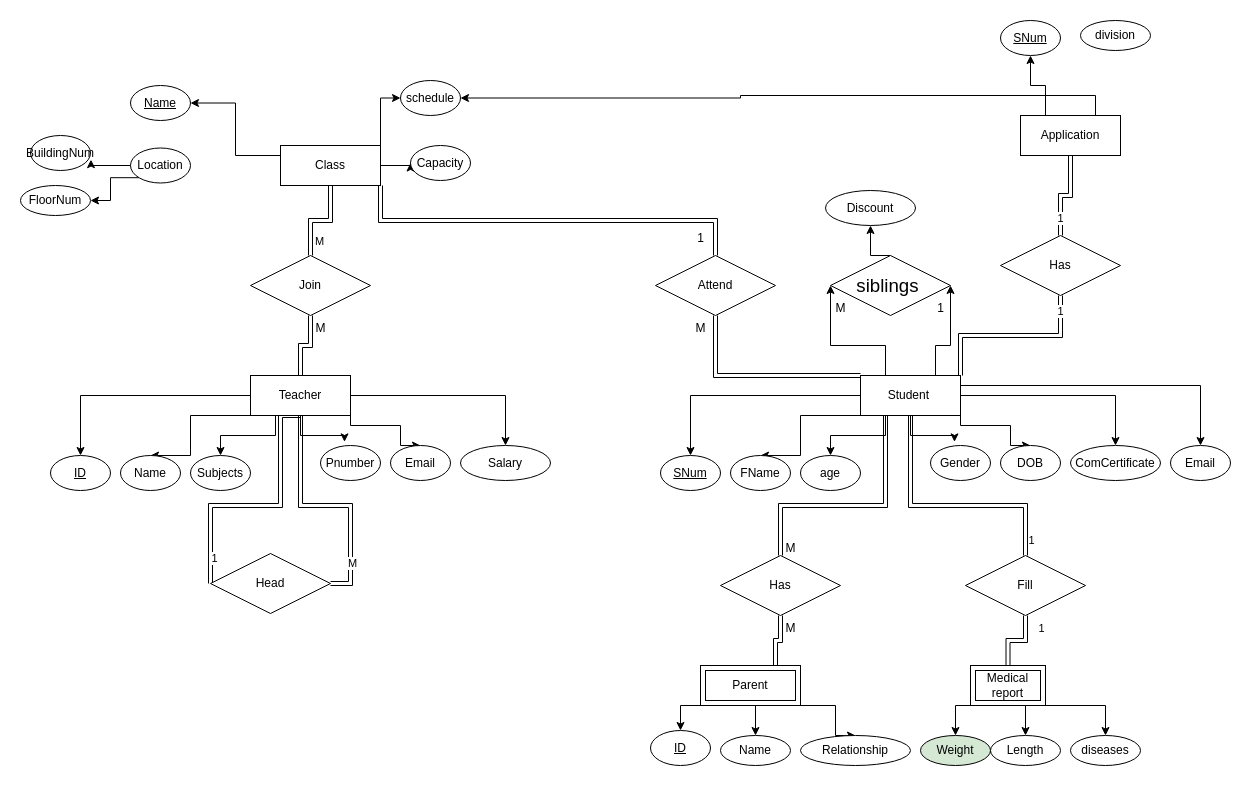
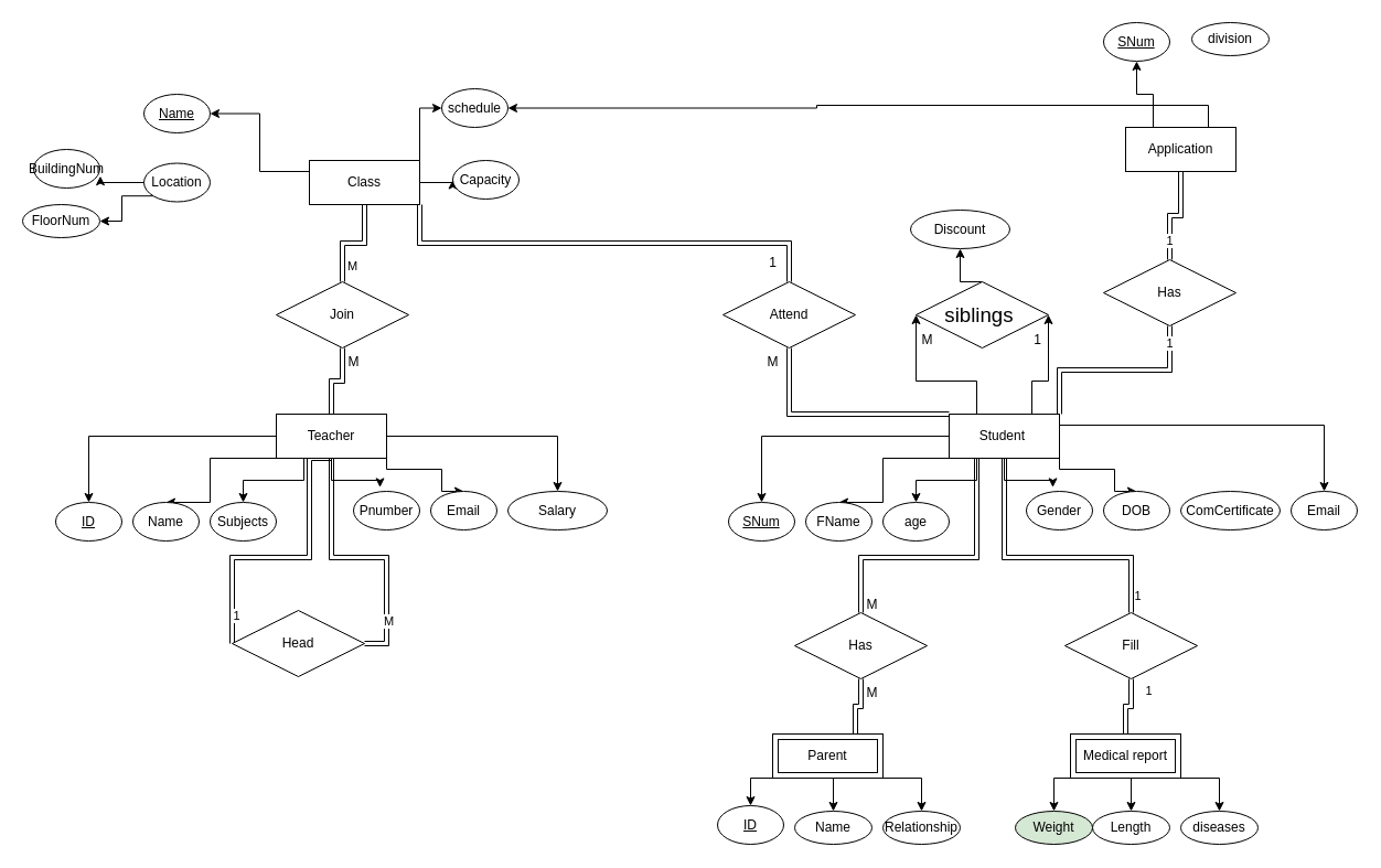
- <mxCell id="13" style="edgeStyle=orthogonalEdgeStyle;rounded=0;orthogonalLoop=1;jettySize=auto;html=1;exitX=1;exitY=0.5;exitDx=0;exitDy=0;entryX=0.5;entryY=0;entryDx=0;entryDy=0;" edge="1" parent="1" source="23" target="29"><mxGeometry relative="1" as="geometry" /></mxCell>
- <mxCell id="64" value="Medical report" style="shape=ext;margin=3;double=1;whiteSpace=wrap;html=1;align=center;" vertex="1" parent="1"><mxGeometry x="970" y="665" width="75" height="40" as="geometry" /></mxCell>
+ <mxCell id="64" value="Medical report" style="shape=ext;margin=3;double=1;whiteSpace=wrap;html=1;align=center;" vertex="1" parent="1"><mxGeometry x="970" y="665" width="100" height="40" as="geometry" /></mxCell>
- <mxCell id="39" value="Relationship" style="ellipse;whiteSpace=wrap;html=1;align=center;" vertex="1" parent="1"><mxGeometry x="800" y="735" width="110" height="30" as="geometry" /></mxCell>
+ <mxCell id="39" value="Relationship" style="ellipse;whiteSpace=wrap;html=1;align=center;" vertex="1" parent="1"><mxGeometry x="800" y="735" width="70" height="30" as="geometry" /></mxCell>
